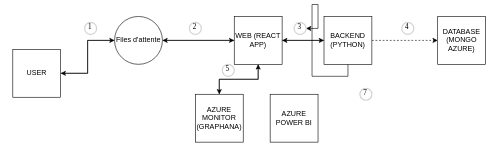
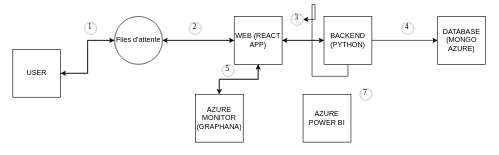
- <mxCell id="17" value="3" style="ellipse;whiteSpace=wrap;html=1;aspect=fixed;strokeWidth=2;fontFamily=Tahoma;spacingBottom=4;spacingRight=2;strokeColor=#d3d3d3;" vertex="1" parent="1"><mxGeometry x="490" y="30" width="20" height="20" as="geometry" /></mxCell>
+ <mxCell id="17" value="3" style="ellipse;whiteSpace=wrap;html=1;aspect=fixed;strokeWidth=2;fontFamily=Tahoma;spacingBottom=4;spacingRight=2;strokeColor=#d3d3d3;" vertex="1" parent="1"><mxGeometry x="485" y="15" width="20" height="20" as="geometry" /></mxCell>
- <mxCell id="10" style="edgeStyle=orthogonalEdgeStyle;rounded=0;orthogonalLoop=1;jettySize=auto;html=1;exitX=1;exitY=0.5;exitDx=0;exitDy=0;entryX=0;entryY=0.5;entryDx=0;entryDy=0;dashed=1;" edge="1" parent="1" source="13" target="14"><mxGeometry relative="1" as="geometry" /></mxCell>
+ <mxCell id="10" style="edgeStyle=orthogonalEdgeStyle;rounded=0;orthogonalLoop=1;jettySize=auto;html=1;exitX=1;exitY=0.5;exitDx=0;exitDy=0;entryX=0;entryY=0.5;entryDx=0;entryDy=0;" edge="1" parent="1" source="13" target="14"><mxGeometry relative="1" as="geometry" /></mxCell>
- <mxCell id="24" value="AZURE POWER BI" style="whiteSpace=wrap;html=1;aspect=fixed;" vertex="1" parent="1"><mxGeometry x="450" y="150" width="80" height="80" as="geometry" /></mxCell>
+ <mxCell id="24" value="AZURE POWER BI" style="whiteSpace=wrap;html=1;aspect=fixed;" vertex="1" parent="1"><mxGeometry x="505" y="150" width="80" height="80" as="geometry" /></mxCell>
